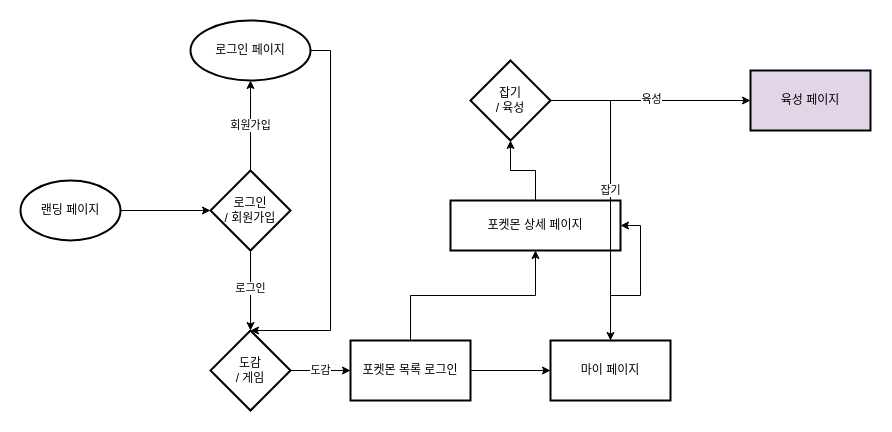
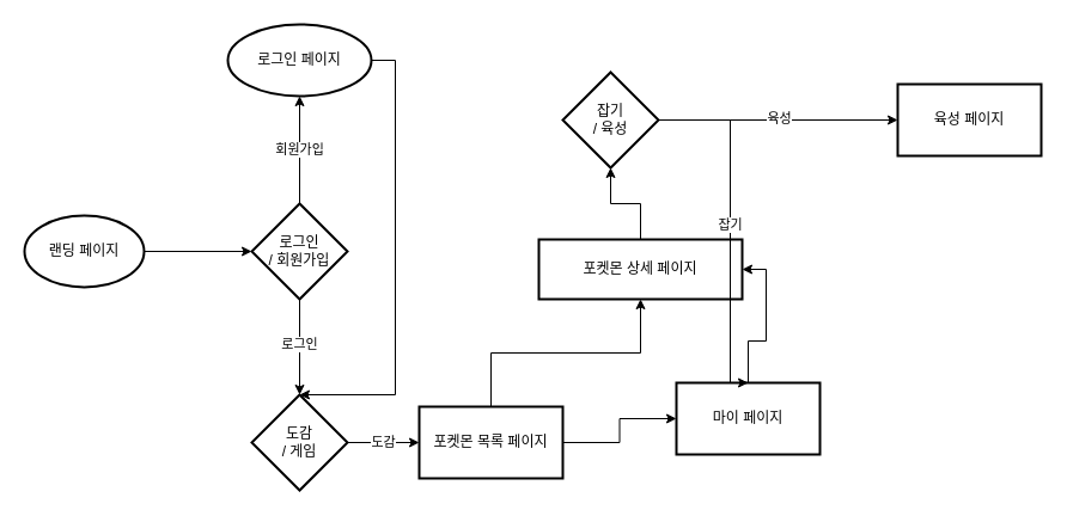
- <mxCell id="23" value="육성 페이지" style="whiteSpace=wrap;html=1;strokeWidth=2;fillColor=#e1d5e7;" vertex="1" parent="1"><mxGeometry x="750" y="70" width="120" height="60" as="geometry" /></mxCell>
+ <mxCell id="23" value="육성 페이지" style="whiteSpace=wrap;html=1;strokeWidth=2;" vertex="1" parent="1"><mxGeometry x="750" y="70" width="120" height="60" as="geometry" /></mxCell>
- <mxCell id="14" value="포켓몬 목록 로그인" style="whiteSpace=wrap;html=1;strokeWidth=2;" vertex="1" parent="1"><mxGeometry x="350" y="340" width="120" height="60" as="geometry" /></mxCell>
+ <mxCell id="14" value="포켓몬 목록 페이지" style="whiteSpace=wrap;html=1;strokeWidth=2;" vertex="1" parent="1"><mxGeometry x="350" y="340" width="120" height="60" as="geometry" /></mxCell>
- <mxCell id="16" value="마이 페이지" style="whiteSpace=wrap;html=1;strokeWidth=2;" vertex="1" parent="1"><mxGeometry x="550" y="340" width="120" height="60" as="geometry" /></mxCell>
+ <mxCell id="16" value="마이 페이지" style="whiteSpace=wrap;html=1;strokeWidth=2;" vertex="1" parent="1"><mxGeometry x="565" y="320" width="120" height="60" as="geometry" /></mxCell>
